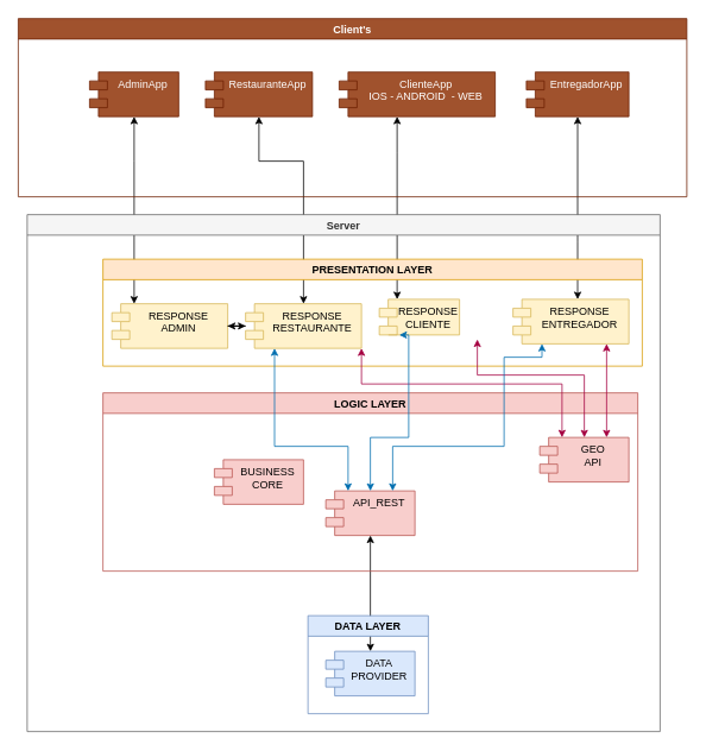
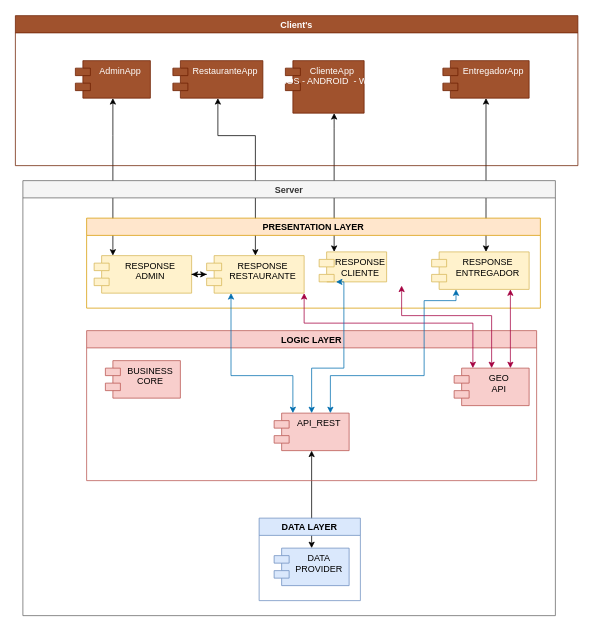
- <mxCell id="29" value="ClienteApp&#10;IOS - ANDROID  - WEB&#10;" style="shape=module;align=left;spacingLeft=20;align=center;verticalAlign=top;fillColor=#a0522d;fontColor=#ffffff;strokeColor=#6D1F00;" vertex="1" parent="26"><mxGeometry x="360" y="60" width="175" height="50" as="geometry" /></mxCell>
+ <mxCell id="29" value="ClienteApp&#10;IOS - ANDROID  - WEB&#10;" style="shape=module;align=left;spacingLeft=20;align=center;verticalAlign=top;fillColor=#a0522d;fontColor=#ffffff;strokeColor=#6D1F00;" vertex="1" parent="26"><mxGeometry x="360" y="60" width="105" height="70" as="geometry" /></mxCell>
- <mxCell id="17" value="BUSINESS&#10;CORE&#10;" style="shape=module;align=left;spacingLeft=20;align=center;verticalAlign=top;fillColor=#f8cecc;strokeColor=#b85450;" vertex="1" parent="15"><mxGeometry x="125" y="75" width="100" height="50" as="geometry" /></mxCell>
+ <mxCell id="17" value="BUSINESS&#10;CORE&#10;" style="shape=module;align=left;spacingLeft=20;align=center;verticalAlign=top;fillColor=#f8cecc;strokeColor=#b85450;" vertex="1" parent="15"><mxGeometry x="25" y="40" width="100" height="50" as="geometry" /></mxCell>
